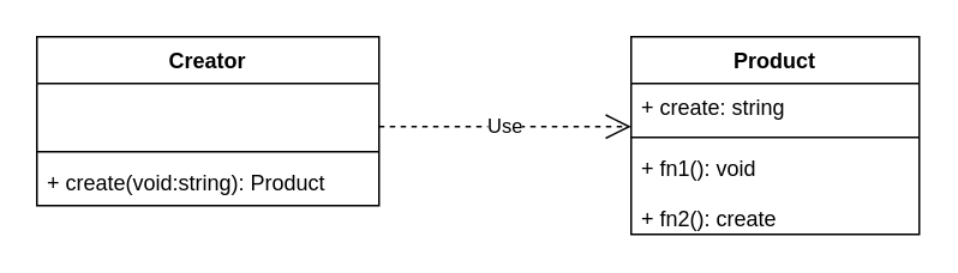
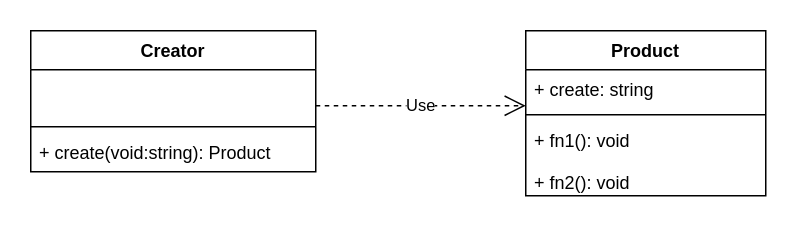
- <mxCell id="10" value="+ fn1(): void&#10;&#10;+ fn2(): create" style="text;strokeColor=none;fillColor=none;align=left;verticalAlign=top;spacingLeft=4;spacingRight=4;overflow=hidden;rotatable=0;points=[[0,0.5],[1,0.5]];portConstraint=eastwest;" vertex="1" parent="7"><mxGeometry y="60" width="160" height="50" as="geometry" /></mxCell>
+ <mxCell id="10" value="+ fn1(): void&#10;&#10;+ fn2(): void" style="text;strokeColor=none;fillColor=none;align=left;verticalAlign=top;spacingLeft=4;spacingRight=4;overflow=hidden;rotatable=0;points=[[0,0.5],[1,0.5]];portConstraint=eastwest;" vertex="1" parent="7"><mxGeometry y="60" width="160" height="50" as="geometry" /></mxCell>
